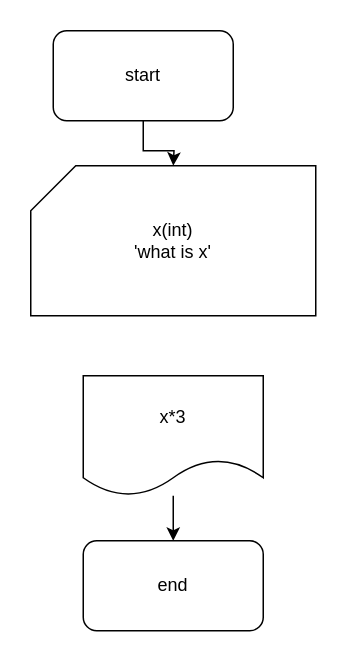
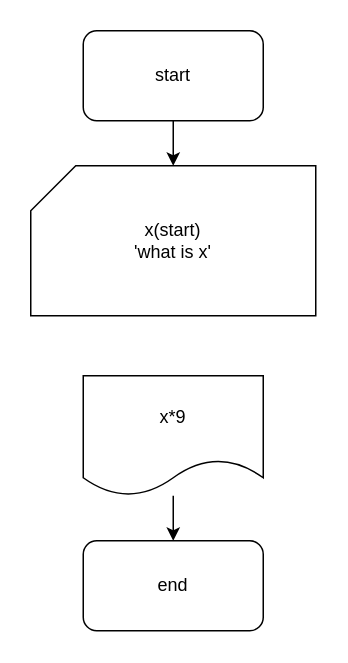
- <mxCell id="3" value="start" style="rounded=1;whiteSpace=wrap;html=1;" parent="1" vertex="1"><mxGeometry x="35" y="20" width="120" height="60" as="geometry" /></mxCell>
+ <mxCell id="3" value="start" style="rounded=1;whiteSpace=wrap;html=1;" parent="1" vertex="1"><mxGeometry x="55" y="20" width="120" height="60" as="geometry" /></mxCell>
- <mxCell id="5" value="x(int)&lt;div&gt;'what is x'&lt;/div&gt;" style="shape=card;whiteSpace=wrap;html=1;" parent="1" vertex="1"><mxGeometry x="20" y="110" width="190" height="100" as="geometry" /></mxCell>
+ <mxCell id="5" value="x(start)&lt;div&gt;'what is x'&lt;/div&gt;" style="shape=card;whiteSpace=wrap;html=1;" parent="1" vertex="1"><mxGeometry x="20" y="110" width="190" height="100" as="geometry" /></mxCell>
- <mxCell id="7" value="x*3" style="shape=document;whiteSpace=wrap;html=1;boundedLbl=1;" parent="1" vertex="1"><mxGeometry x="55" y="250" width="120" height="80" as="geometry" /></mxCell>
+ <mxCell id="7" value="x*9" style="shape=document;whiteSpace=wrap;html=1;boundedLbl=1;" parent="1" vertex="1"><mxGeometry x="55" y="250" width="120" height="80" as="geometry" /></mxCell>
